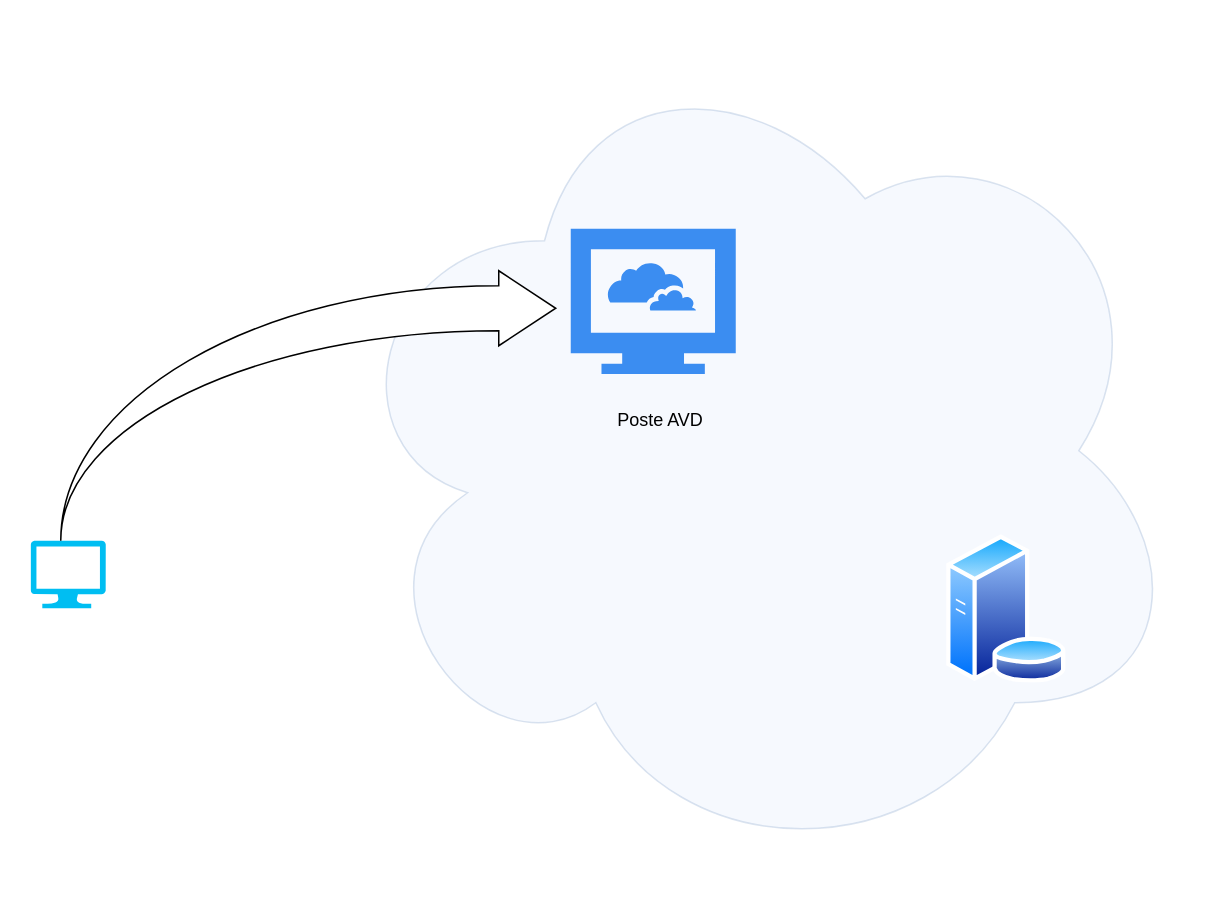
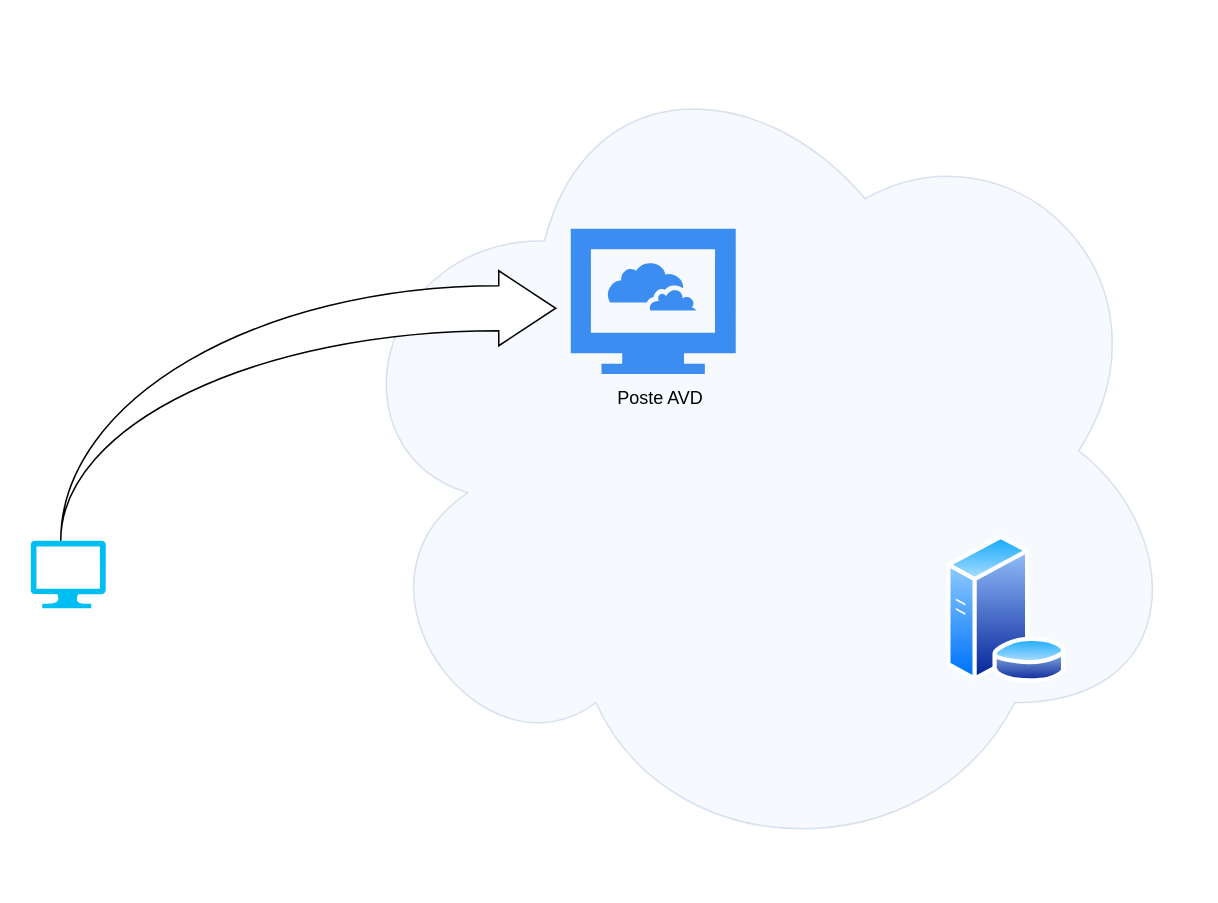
- <mxCell id="4" value="&lt;div&gt;Poste AVD&lt;/div&gt;" style="text;html=1;align=center;verticalAlign=middle;whiteSpace=wrap;rounded=0;" vertex="1" parent="1"><mxGeometry x="410" y="265" width="60" height="30" as="geometry" /></mxCell>
+ <mxCell id="4" value="&lt;div&gt;Poste AVD&lt;/div&gt;" style="text;html=1;align=center;verticalAlign=middle;whiteSpace=wrap;rounded=0;" vertex="1" parent="1"><mxGeometry x="410" y="250" width="60" height="30" as="geometry" /></mxCell>
